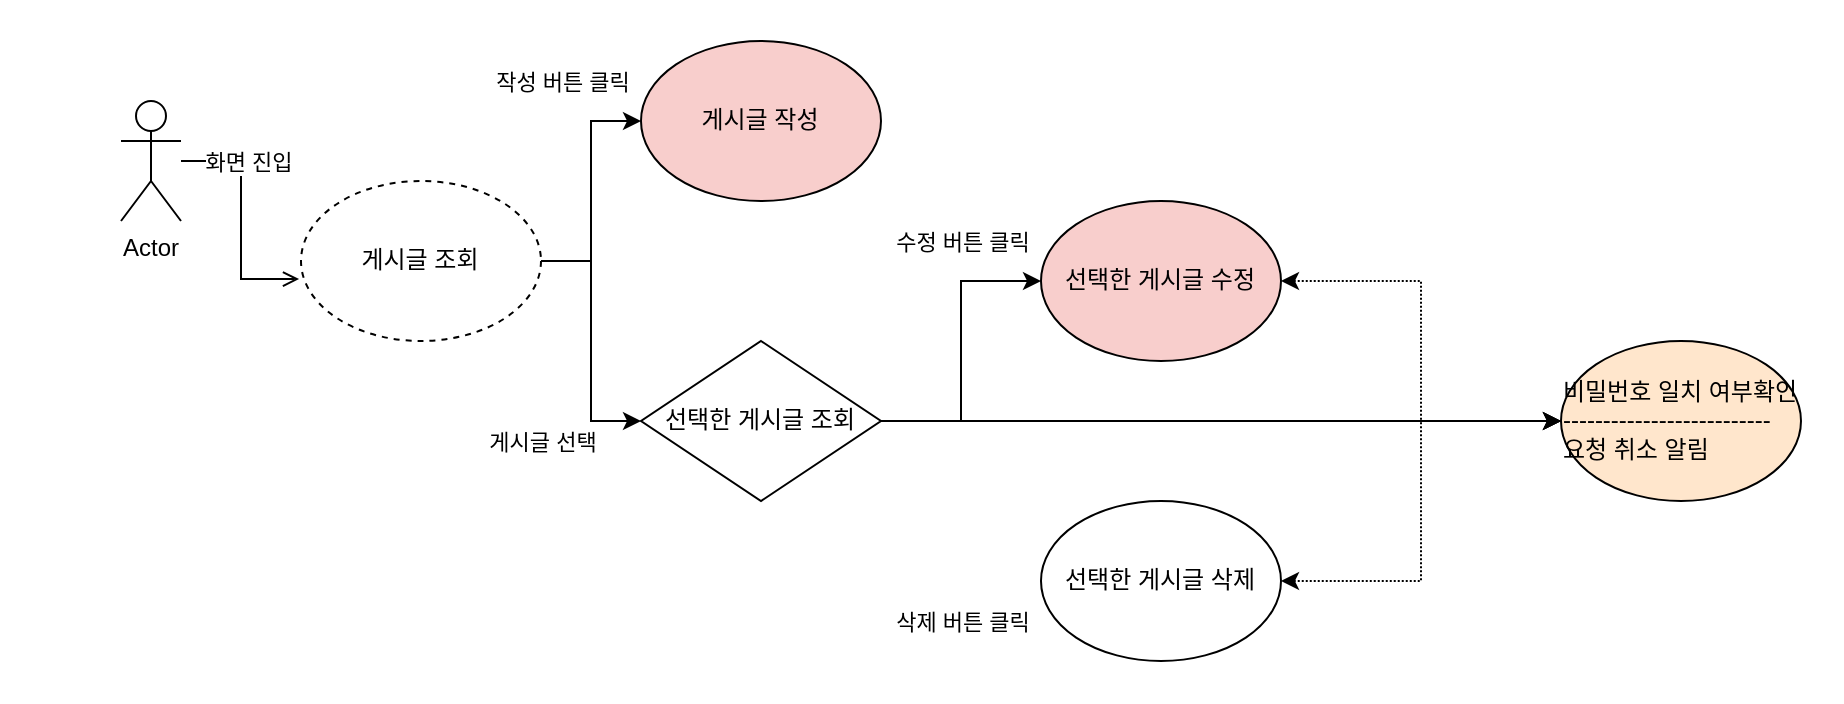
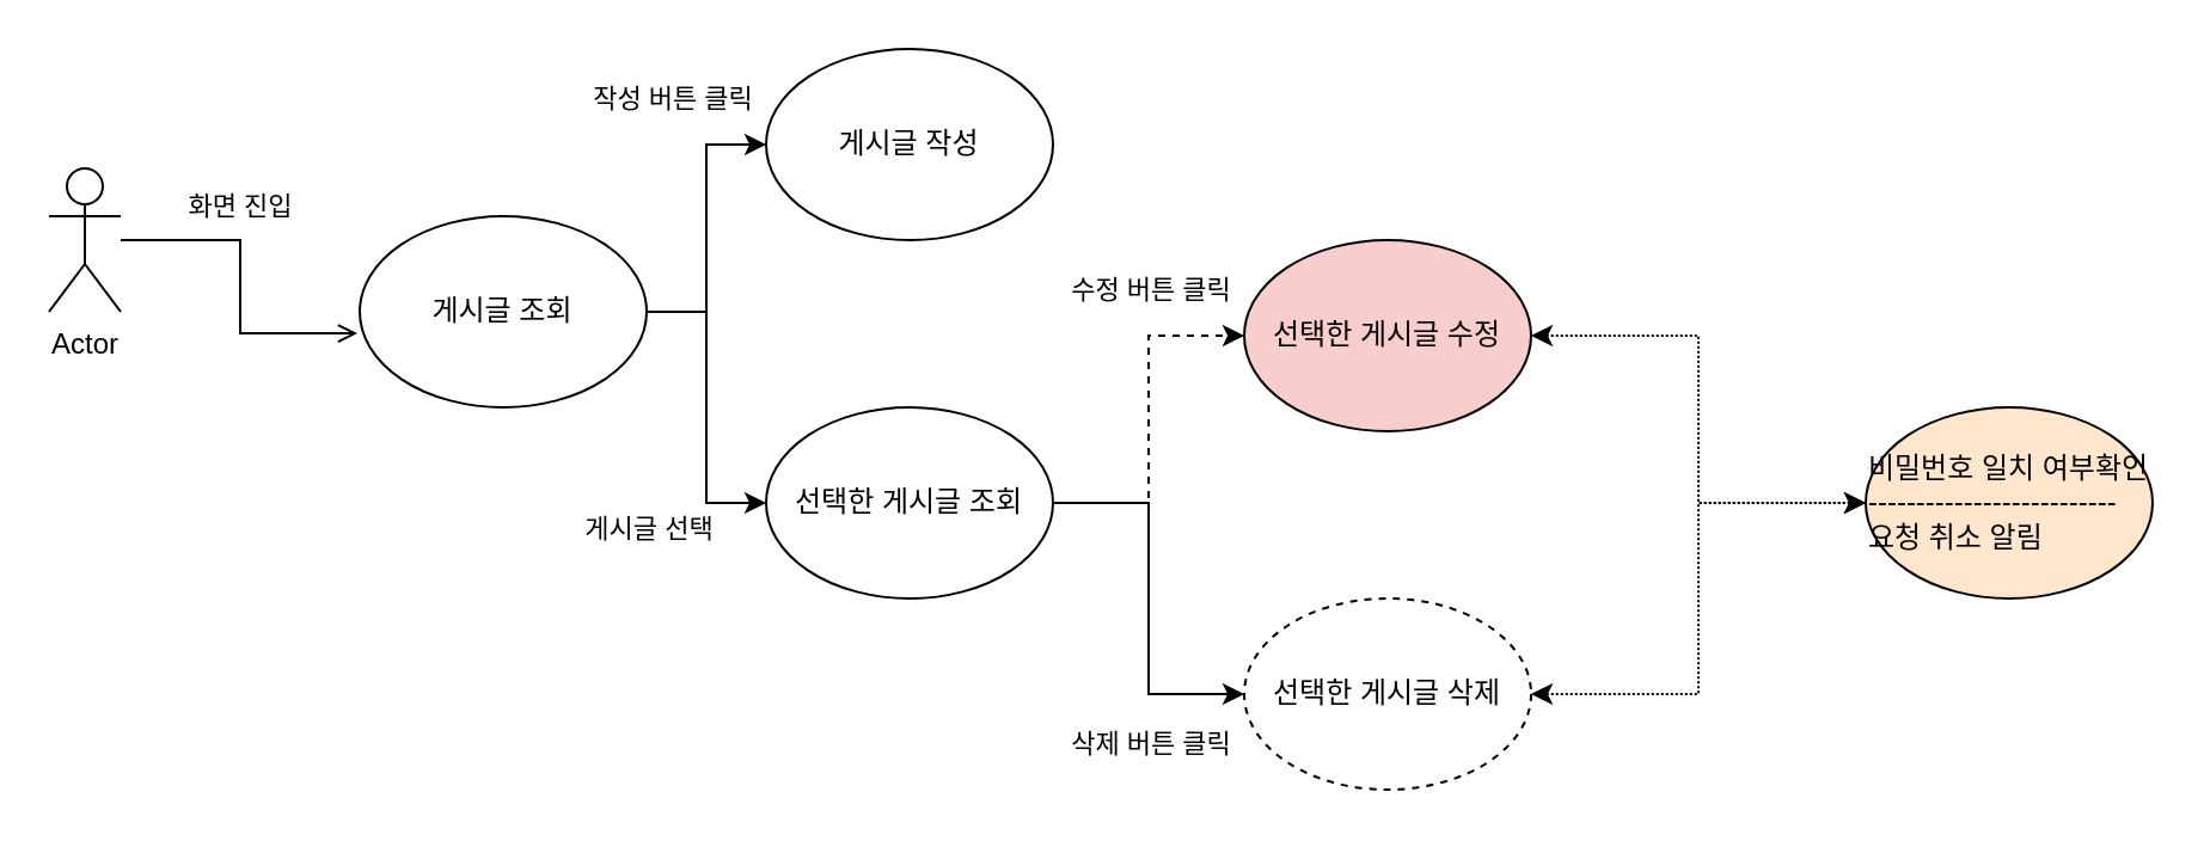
- <mxCell id="7" value="게시글 작성" style="ellipse;whiteSpace=wrap;html=1;fillColor=#f8cecc;" parent="1" vertex="1"><mxGeometry x="320" y="20" width="120" height="80" as="geometry" /></mxCell>
+ <mxCell id="7" value="게시글 작성" style="ellipse;whiteSpace=wrap;html=1;" parent="1" vertex="1"><mxGeometry x="320" y="20" width="120" height="80" as="geometry" /></mxCell>
- <mxCell id="16" value="Actor" style="shape=umlActor;verticalLabelPosition=bottom;verticalAlign=top;html=1;outlineConnect=0;" parent="1" vertex="1"><mxGeometry x="60" y="50" width="30" height="60" as="geometry" /></mxCell>
+ <mxCell id="16" value="Actor" style="shape=umlActor;verticalLabelPosition=bottom;verticalAlign=top;html=1;outlineConnect=0;" parent="1" vertex="1"><mxGeometry x="20" y="70" width="30" height="60" as="geometry" /></mxCell>
- <mxCell id="6" value="게시글 조회" style="ellipse;whiteSpace=wrap;html=1;dashed=1;" parent="1" vertex="1"><mxGeometry x="150" y="90" width="120" height="80" as="geometry" /></mxCell>
+ <mxCell id="6" value="게시글 조회" style="ellipse;whiteSpace=wrap;html=1;" parent="1" vertex="1"><mxGeometry x="150" y="90" width="120" height="80" as="geometry" /></mxCell>
- <mxCell id="8" style="edgeStyle=orthogonalEdgeStyle;rounded=0;orthogonalLoop=1;jettySize=auto;html=1;entryX=0;entryY=0.5;entryDx=0;entryDy=0;" parent="1" source="11" target="13" edge="1"><mxGeometry relative="1" as="geometry" /></mxCell>
+ <mxCell id="8" style="edgeStyle=orthogonalEdgeStyle;rounded=0;orthogonalLoop=1;jettySize=auto;html=1;entryX=0;entryY=0.5;entryDx=0;entryDy=0;dashed=1;" parent="1" source="11" target="13" edge="1"><mxGeometry relative="1" as="geometry" /></mxCell>
- <mxCell id="11" value="선택한 게시글 조회" style="rhombus;whiteSpace=wrap;html=1;" parent="1" vertex="1"><mxGeometry x="320" y="170" width="120" height="80" as="geometry" /></mxCell>
+ <mxCell id="11" value="선택한 게시글 조회" style="ellipse;whiteSpace=wrap;html=1;" parent="1" vertex="1"><mxGeometry x="320" y="170" width="120" height="80" as="geometry" /></mxCell>
- <mxCell id="10" style="edgeStyle=orthogonalEdgeStyle;rounded=0;orthogonalLoop=1;jettySize=auto;html=1;" parent="1" source="11" target="20" edge="1"><mxGeometry relative="1" as="geometry" /></mxCell>
+ <mxCell id="10" style="edgeStyle=orthogonalEdgeStyle;rounded=0;orthogonalLoop=1;jettySize=auto;html=1;entryX=0;entryY=0.5;entryDx=0;entryDy=0;" parent="1" source="11" target="15" edge="1"><mxGeometry relative="1" as="geometry" /></mxCell>
- <mxCell id="15" value="선택한 게시글 삭제" style="ellipse;whiteSpace=wrap;html=1;" parent="1" vertex="1"><mxGeometry x="520" y="250" width="120" height="80" as="geometry" /></mxCell>
+ <mxCell id="15" value="선택한 게시글 삭제" style="ellipse;whiteSpace=wrap;html=1;dashed=1;" parent="1" vertex="1"><mxGeometry x="520" y="250" width="120" height="80" as="geometry" /></mxCell>
